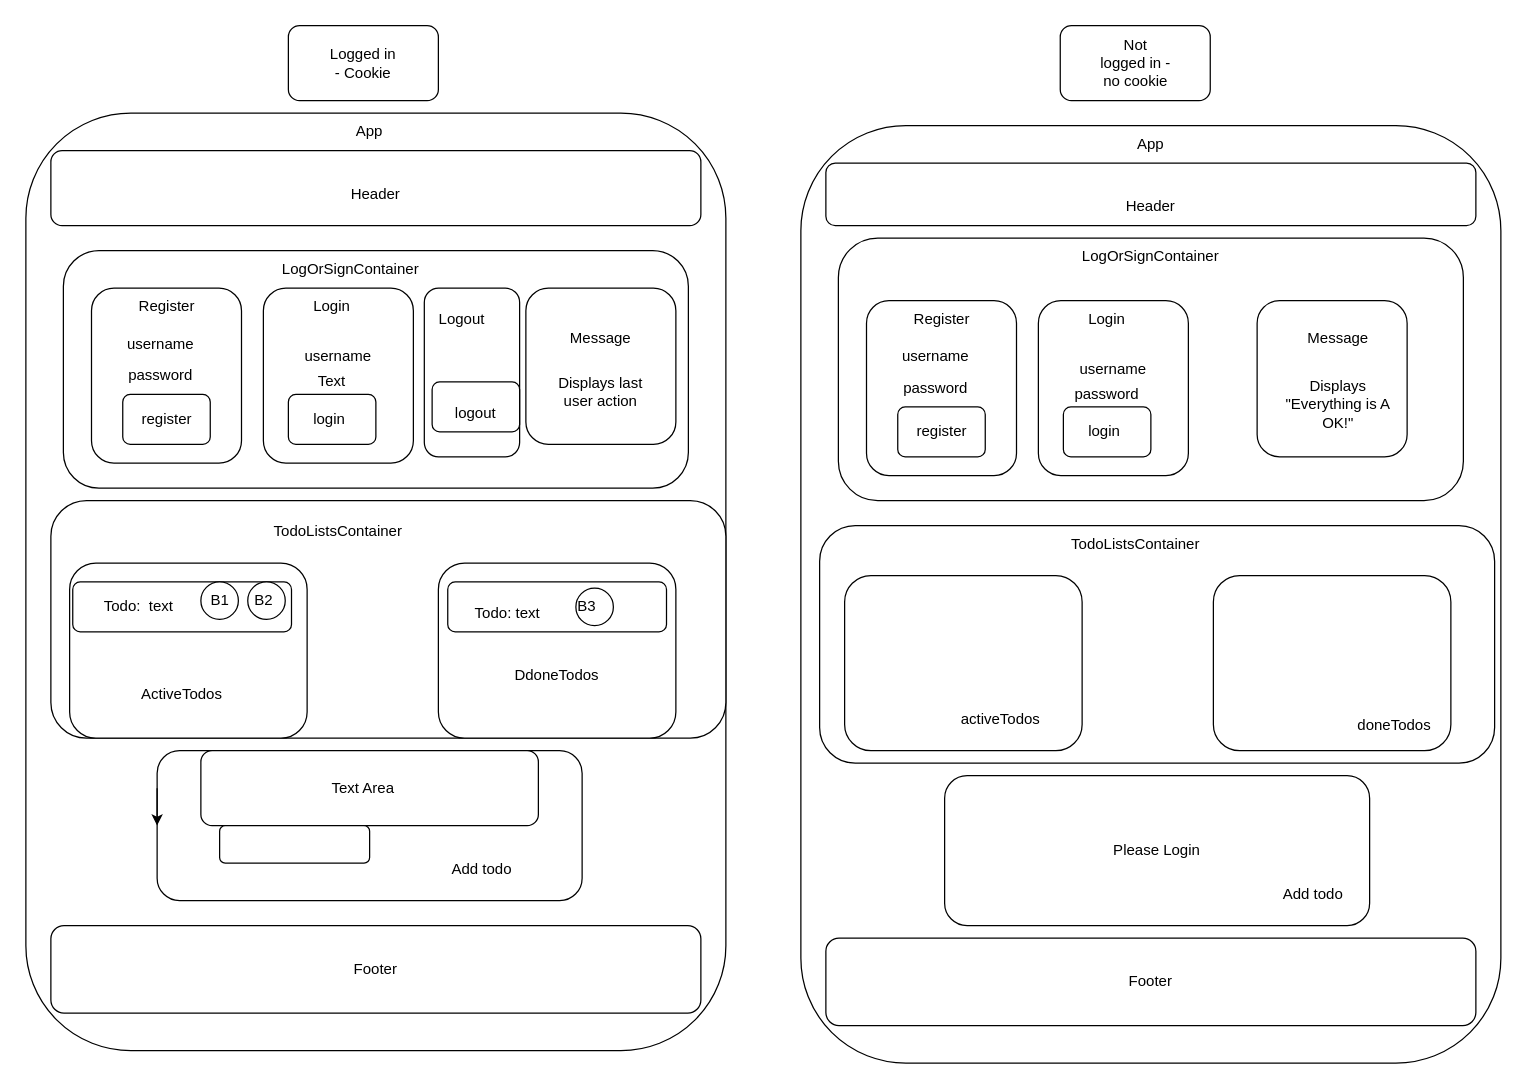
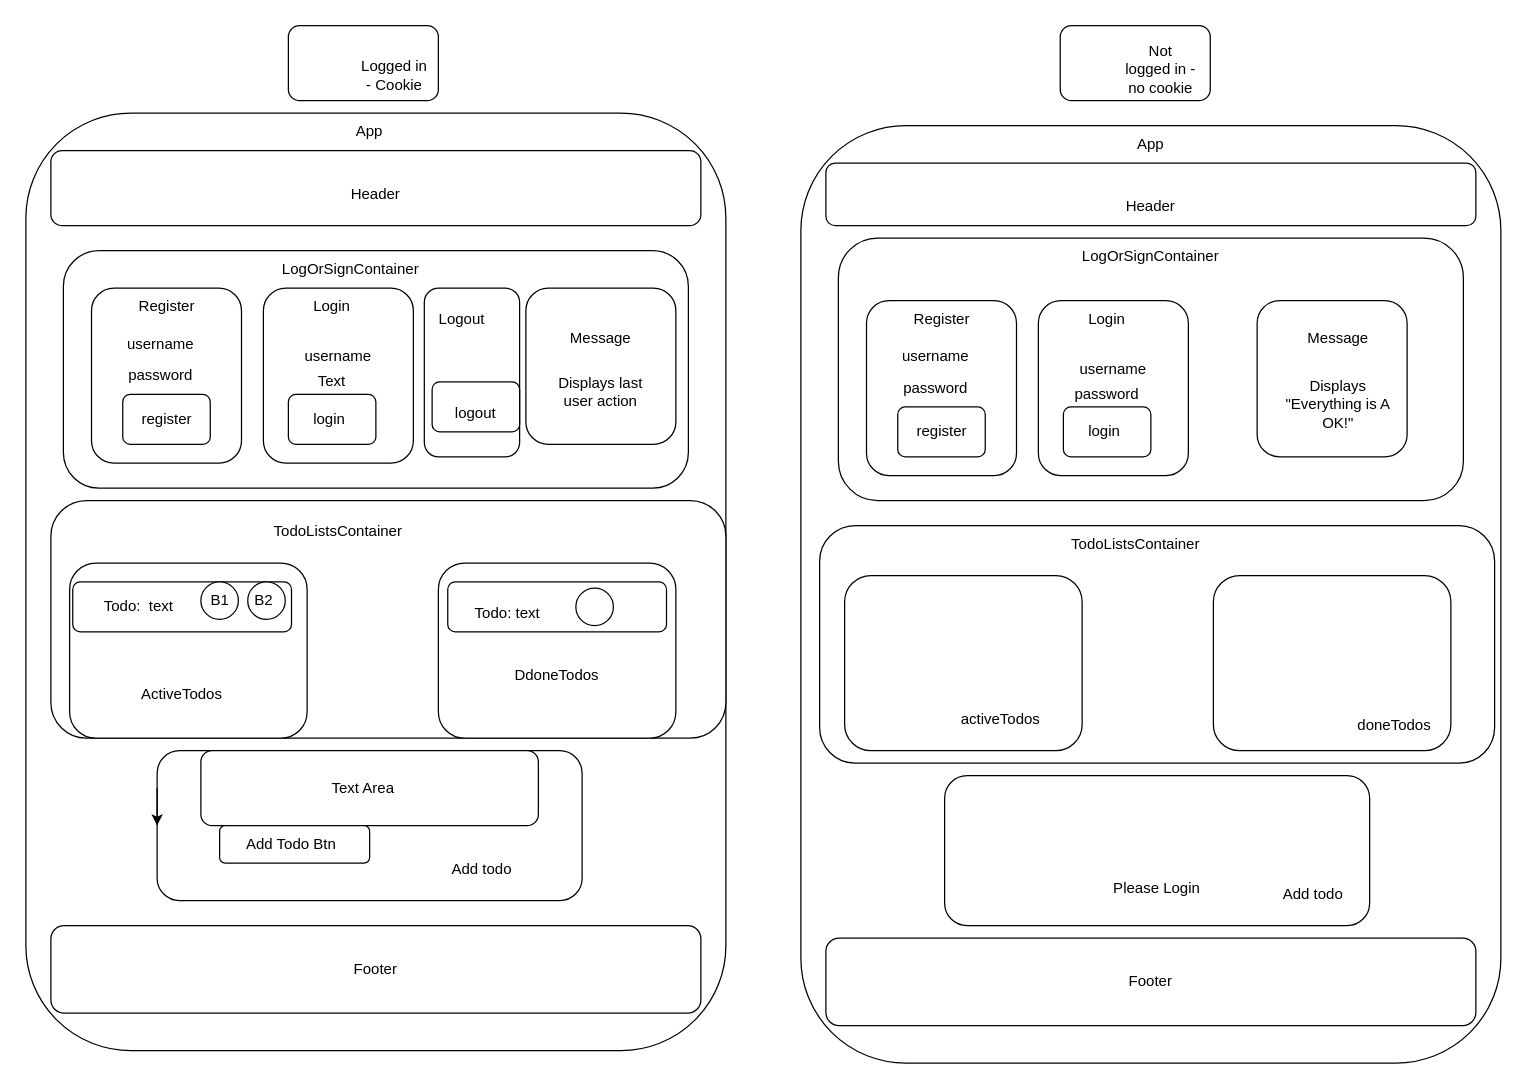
- <mxCell id="73" value="Logged in - Cookie" style="text;html=1;strokeColor=none;fillColor=none;align=center;verticalAlign=middle;whiteSpace=wrap;rounded=0;" vertex="1" parent="1"><mxGeometry x="260" y="35" width="60" height="30" as="geometry" /></mxCell>
+ <mxCell id="73" value="Logged in - Cookie" style="text;html=1;strokeColor=none;fillColor=none;align=center;verticalAlign=middle;whiteSpace=wrap;rounded=0;" vertex="1" parent="1"><mxGeometry x="285" y="45" width="60" height="30" as="geometry" /></mxCell>
- <mxCell id="75" value="Not logged in - no cookie" style="text;html=1;strokeColor=none;fillColor=none;align=center;verticalAlign=middle;whiteSpace=wrap;rounded=0;" vertex="1" parent="1"><mxGeometry x="877.5" y="35" width="60" height="30" as="geometry" /></mxCell>
+ <mxCell id="75" value="Not logged in - no cookie" style="text;html=1;strokeColor=none;fillColor=none;align=center;verticalAlign=middle;whiteSpace=wrap;rounded=0;" vertex="1" parent="1"><mxGeometry x="897.5" y="40" width="60" height="30" as="geometry" /></mxCell>
- <mxCell id="23" value="B3&lt;span style=&quot;white-space: pre;&quot;&gt;&#09;&lt;/span&gt;" style="text;html=1;strokeColor=none;fillColor=none;align=center;verticalAlign=middle;whiteSpace=wrap;rounded=0;" parent="1" vertex="1"><mxGeometry x="460" y="470" width="30" height="30" as="geometry" /></mxCell>
+ <mxCell id="29" value="Add Todo Btn" style="text;html=1;strokeColor=none;fillColor=none;align=center;verticalAlign=middle;whiteSpace=wrap;rounded=0;" parent="1" vertex="1"><mxGeometry x="175" y="660" width="115" height="30" as="geometry" /></mxCell>
- <mxCell id="68" value="Please Login" style="text;html=1;strokeColor=none;fillColor=none;align=center;verticalAlign=middle;whiteSpace=wrap;rounded=0;" vertex="1" parent="1"><mxGeometry x="855" y="665" width="140" height="30" as="geometry" /></mxCell>
+ <mxCell id="68" value="Please Login" style="text;html=1;strokeColor=none;fillColor=none;align=center;verticalAlign=middle;whiteSpace=wrap;rounded=0;" vertex="1" parent="1"><mxGeometry x="855" y="695" width="140" height="30" as="geometry" /></mxCell>
